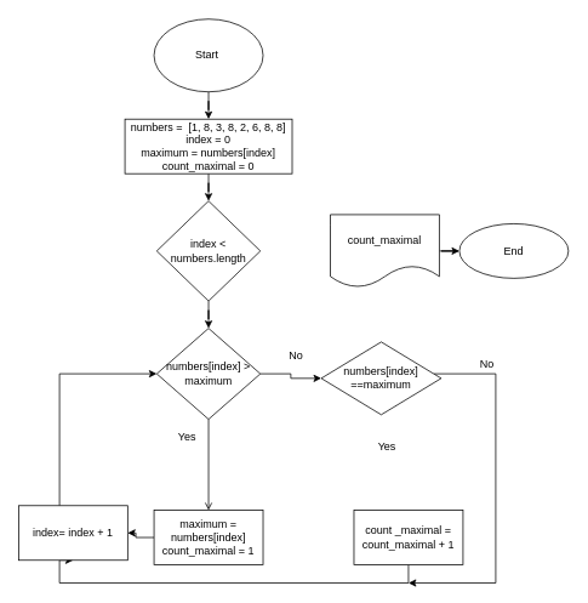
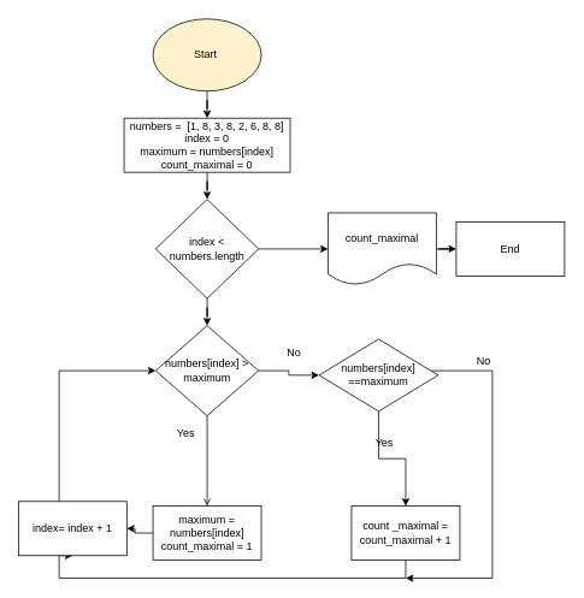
- <mxCell id="3" value="Start&amp;nbsp;" style="ellipse;whiteSpace=wrap;html=1;" vertex="1" parent="1"><mxGeometry x="169" y="20" width="120" height="80" as="geometry" /></mxCell>
+ <mxCell id="3" value="Start&amp;nbsp;" style="ellipse;whiteSpace=wrap;html=1;fillColor=#fff2cc;" vertex="1" parent="1"><mxGeometry x="169" y="20" width="120" height="80" as="geometry" /></mxCell>
+ <mxCell id="6" value="" style="edgeStyle=orthogonalEdgeStyle;rounded=0;orthogonalLoop=1;jettySize=auto;html=1;" edge="1" parent="1" source="8" target="10"><mxGeometry relative="1" as="geometry" /></mxCell>
- <mxCell id="11" value="End" style="ellipse;whiteSpace=wrap;html=1;" vertex="1" parent="1"><mxGeometry x="505" y="245" width="120" height="60" as="geometry" /></mxCell>
+ <mxCell id="11" value="End" style="whiteSpace=wrap;html=1;rounded=0;" vertex="1" parent="1"><mxGeometry x="505" y="245" width="120" height="60" as="geometry" /></mxCell>
+ <mxCell id="18" value="" style="edgeStyle=orthogonalEdgeStyle;rounded=0;orthogonalLoop=1;jettySize=auto;html=1;" edge="1" parent="1" source="20" target="23"><mxGeometry relative="1" as="geometry" /></mxCell>
